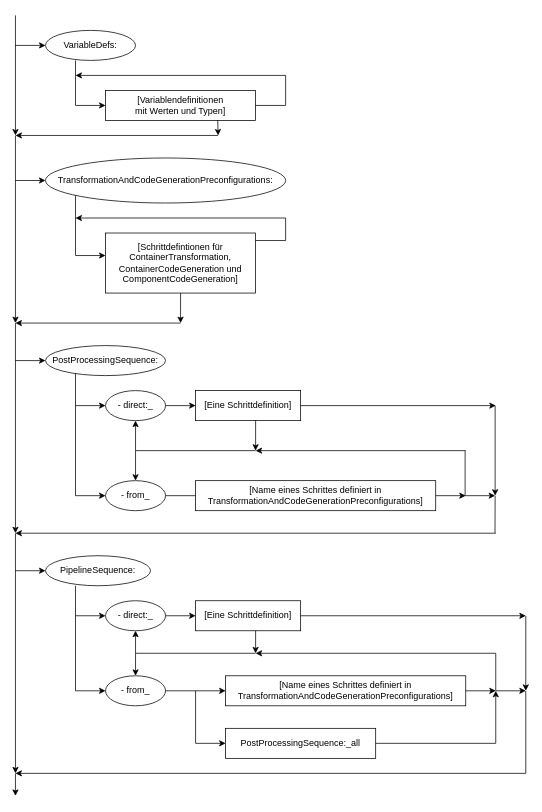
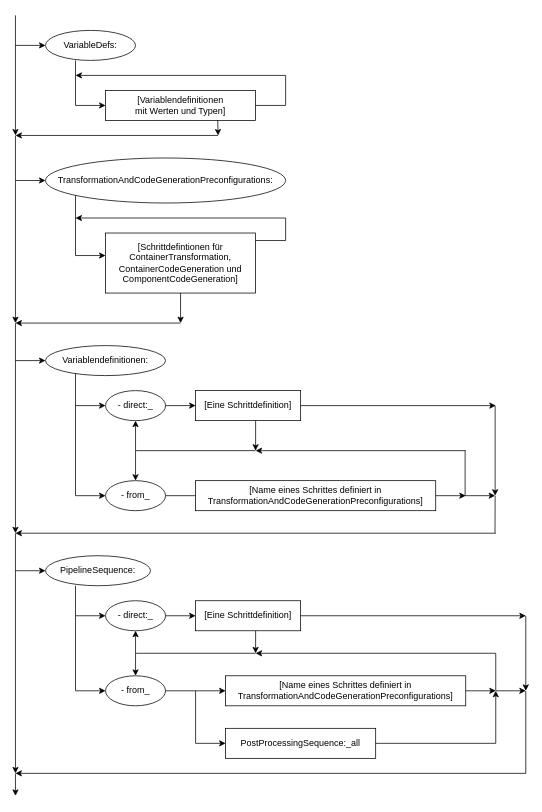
- <mxCell id="72" value="PostProcessingSequence:" style="ellipse;whiteSpace=wrap;html=1;" parent="1" vertex="1"><mxGeometry x="60" y="460" width="160" height="40" as="geometry" /></mxCell>
+ <mxCell id="72" value="Variablendefinitionen:" style="ellipse;whiteSpace=wrap;html=1;" parent="1" vertex="1"><mxGeometry x="60" y="460" width="160" height="40" as="geometry" /></mxCell>
